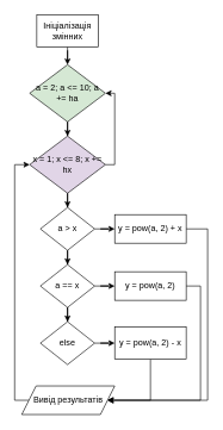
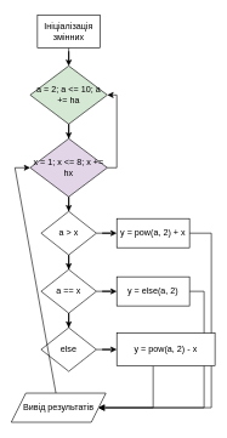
- <mxCell id="18" value="y = pow(a, 2)" style="whiteSpace=wrap;html=1;" vertex="1" parent="1"><mxGeometry x="160" y="380" width="100" height="40" as="geometry" /></mxCell>
+ <mxCell id="18" value="y = else(a, 2)" style="whiteSpace=wrap;html=1;" vertex="1" parent="1"><mxGeometry x="160" y="380" width="100" height="40" as="geometry" /></mxCell>
- <mxCell id="22" value="y = pow(a, 2) - x" style="whiteSpace=wrap;html=1;" vertex="1" parent="1"><mxGeometry x="160" y="457.5" width="100" height="45" as="geometry" /></mxCell>
+ <mxCell id="22" value="y = pow(a, 2) - x" style="whiteSpace=wrap;html=1;" vertex="1" parent="1"><mxGeometry x="160" y="457.5" width="135" height="45" as="geometry" /></mxCell>
- <mxCell id="24" value="Вивід результатів" style="shape=parallelogram;perimeter=parallelogramPerimeter;whiteSpace=wrap;html=1;fixedSize=1;" vertex="1" parent="1"><mxGeometry x="30" y="540" width="130" height="40" as="geometry" /></mxCell>
+ <mxCell id="24" value="Вивід результатів" style="shape=parallelogram;perimeter=parallelogramPerimeter;whiteSpace=wrap;html=1;fixedSize=1;" vertex="1" parent="1"><mxGeometry x="15" y="540" width="130" height="40" as="geometry" /></mxCell>
